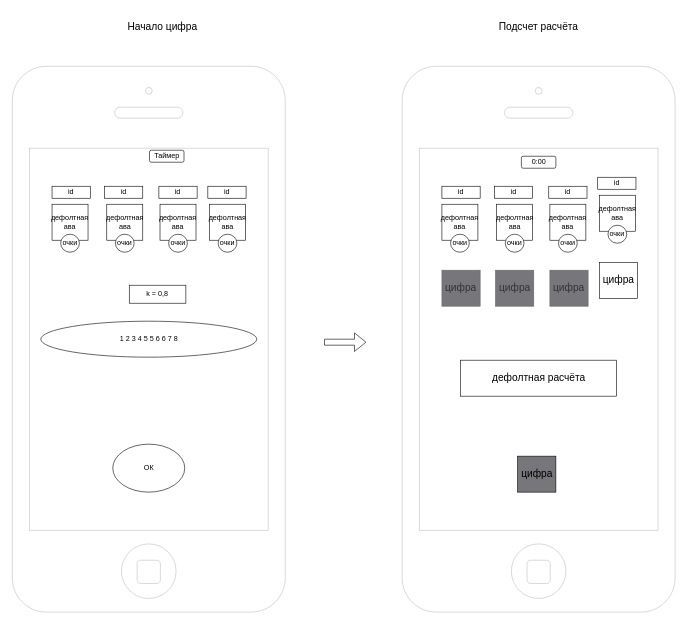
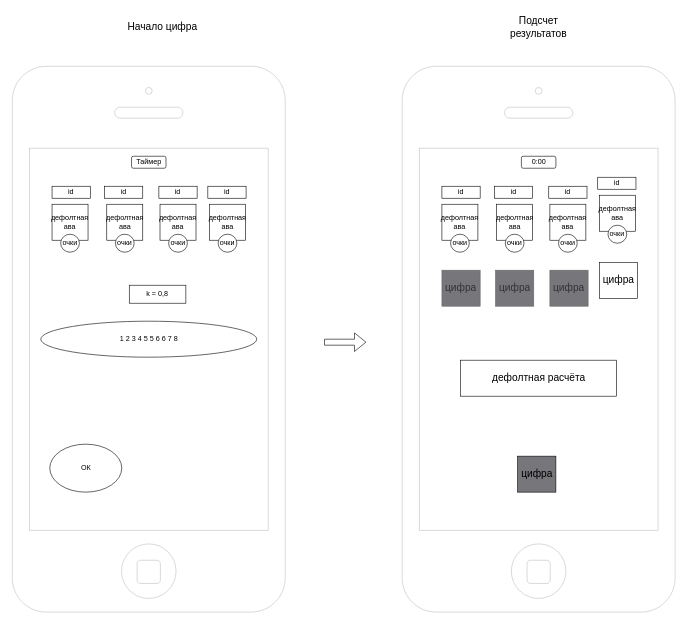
- <mxCell id="34" value="&lt;div&gt;Подсчет расчёта&lt;/div&gt;" style="text;html=1;strokeColor=none;fillColor=none;align=center;verticalAlign=middle;whiteSpace=wrap;rounded=0;fontSize=17;" vertex="1" parent="1"><mxGeometry x="827.5" y="20" width="139.37" height="50" as="geometry" /></mxCell>
+ <mxCell id="34" value="&lt;div&gt;Подсчет результатов&lt;/div&gt;" style="text;html=1;strokeColor=none;fillColor=none;align=center;verticalAlign=middle;whiteSpace=wrap;rounded=0;fontSize=17;" vertex="1" parent="1"><mxGeometry x="827.5" y="20" width="139.37" height="50" as="geometry" /></mxCell>
- <mxCell id="5" value="Таймер" style="rounded=1;whiteSpace=wrap;html=1;" vertex="1" parent="1"><mxGeometry x="248.75" y="250" width="57.5" height="20" as="geometry" /></mxCell>
+ <mxCell id="5" value="Таймер" style="rounded=1;whiteSpace=wrap;html=1;" vertex="1" parent="1"><mxGeometry x="218.75" y="260" width="57.5" height="20" as="geometry" /></mxCell>
- <mxCell id="4" value="&lt;div&gt;ОК&lt;/div&gt;" style="ellipse;whiteSpace=wrap;html=1;" vertex="1" parent="1"><mxGeometry x="187.5" y="740" width="120" height="80" as="geometry" /></mxCell>
+ <mxCell id="4" value="&lt;div&gt;ОК&lt;/div&gt;" style="ellipse;whiteSpace=wrap;html=1;" vertex="1" parent="1"><mxGeometry x="82.5" y="740" width="120" height="80" as="geometry" /></mxCell>
